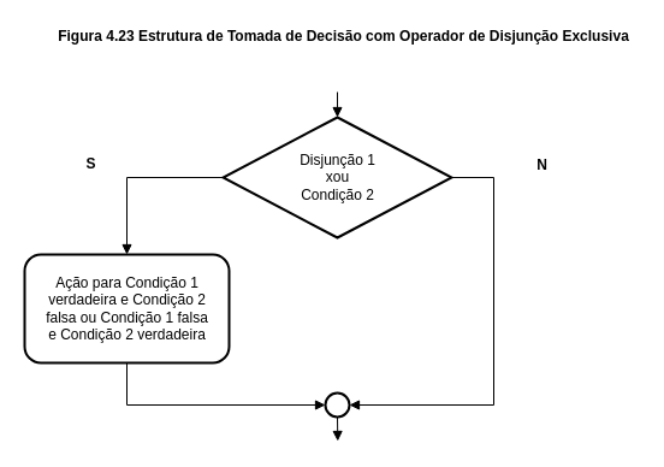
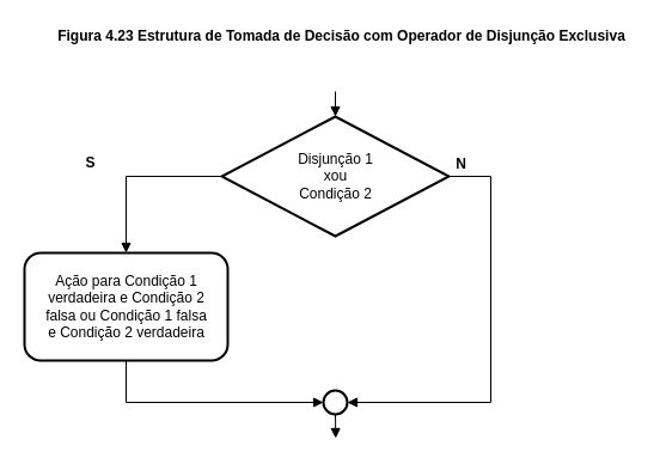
- <mxCell id="14" value="&lt;b&gt;N&lt;/b&gt;" style="text;html=1;align=center;verticalAlign=middle;resizable=0;points=[];autosize=1;strokeColor=none;fillColor=none;" vertex="1" parent="1"><mxGeometry x="440" y="127" width="20" height="20" as="geometry" /></mxCell>
+ <mxCell id="14" value="&lt;b&gt;N&lt;/b&gt;" style="text;html=1;align=center;verticalAlign=middle;resizable=0;points=[];autosize=1;strokeColor=none;fillColor=none;" vertex="1" parent="1"><mxGeometry x="375" y="127" width="20" height="20" as="geometry" /></mxCell>
